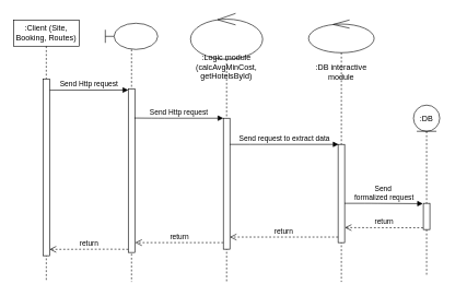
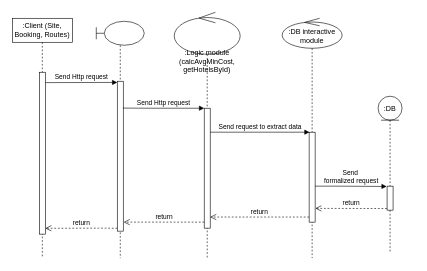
- <mxCell id="14" value=":DB interactive&#10;module&#10;" style="text;align=center;fontStyle=0;verticalAlign=middle;spacingLeft=3;spacingRight=3;strokeColor=none;rotatable=0;points=[[0,0.5],[1,0.5]];portConstraint=eastwest;" vertex="1" parent="13"><mxGeometry x="10" y="73" width="80" height="26" as="geometry" /></mxCell>
+ <mxCell id="14" value=":DB interactive&#10;module&#10;" style="text;align=center;fontStyle=0;verticalAlign=middle;spacingLeft=3;spacingRight=3;strokeColor=none;rotatable=0;points=[[0,0.5],[1,0.5]];portConstraint=eastwest;" vertex="1" parent="13"><mxGeometry x="10" y="23" width="80" height="26" as="geometry" /></mxCell>
